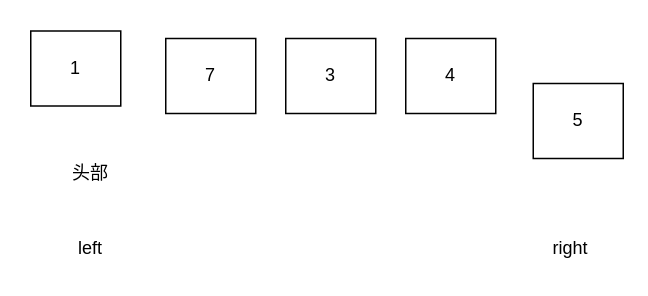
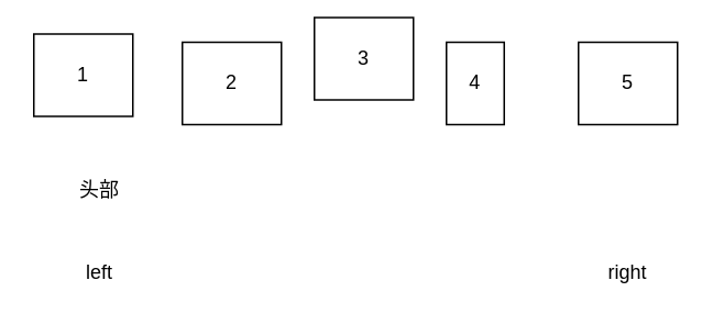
- <mxCell id="3" value="7" style="rounded=0;whiteSpace=wrap;html=1;" vertex="1" parent="1"><mxGeometry x="110" y="25" width="60" height="50" as="geometry" /></mxCell>
+ <mxCell id="3" value="2" style="rounded=0;whiteSpace=wrap;html=1;" vertex="1" parent="1"><mxGeometry x="110" y="25" width="60" height="50" as="geometry" /></mxCell>
- <mxCell id="4" value="3" style="rounded=0;whiteSpace=wrap;html=1;" vertex="1" parent="1"><mxGeometry x="190" y="25" width="60" height="50" as="geometry" /></mxCell>
+ <mxCell id="4" value="3" style="rounded=0;whiteSpace=wrap;html=1;" vertex="1" parent="1"><mxGeometry x="190" y="10" width="60" height="50" as="geometry" /></mxCell>
- <mxCell id="5" value="4" style="rounded=0;whiteSpace=wrap;html=1;" vertex="1" parent="1"><mxGeometry x="270" y="25" width="60" height="50" as="geometry" /></mxCell>
+ <mxCell id="5" value="4" style="rounded=0;whiteSpace=wrap;html=1;" vertex="1" parent="1"><mxGeometry x="270" y="25" width="35" height="50" as="geometry" /></mxCell>
- <mxCell id="6" value="5" style="rounded=0;whiteSpace=wrap;html=1;" vertex="1" parent="1"><mxGeometry x="355" y="55" width="60" height="50" as="geometry" /></mxCell>
+ <mxCell id="6" value="5" style="rounded=0;whiteSpace=wrap;html=1;" vertex="1" parent="1"><mxGeometry x="350" y="25" width="60" height="50" as="geometry" /></mxCell>
